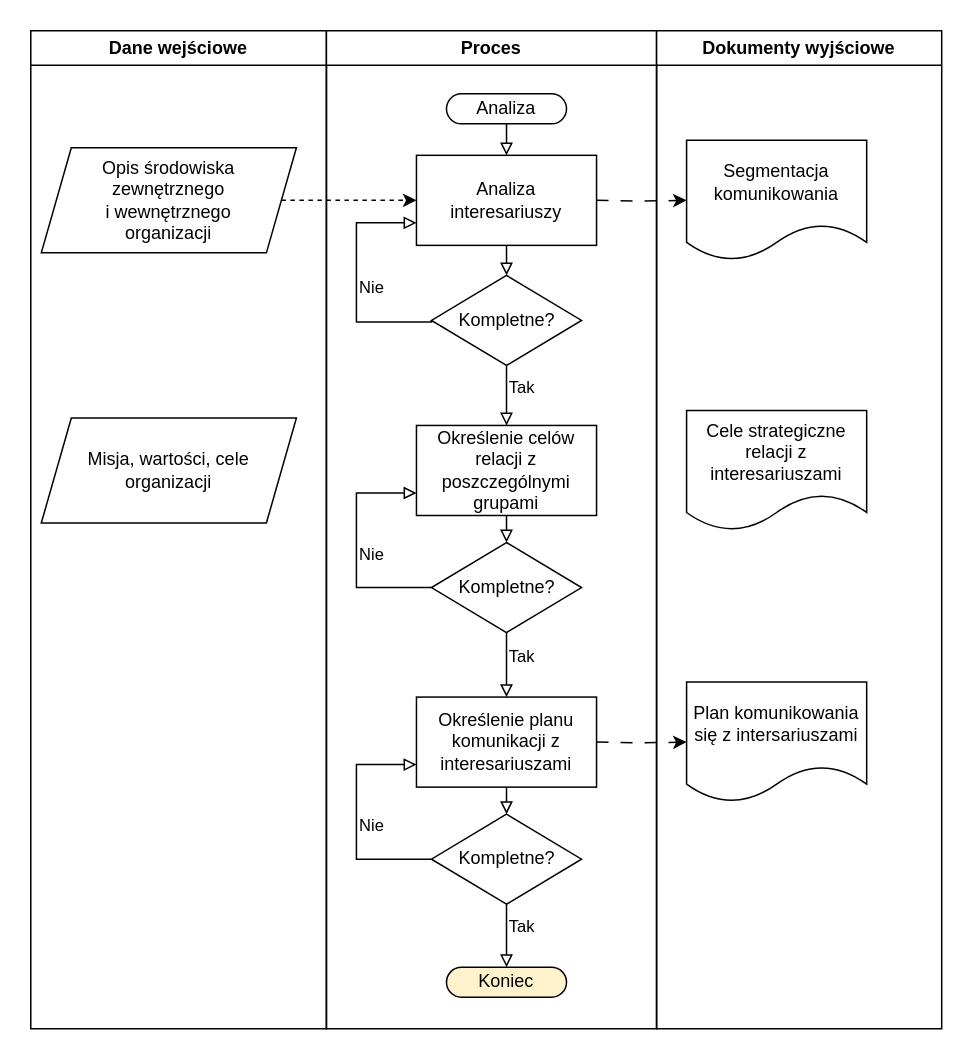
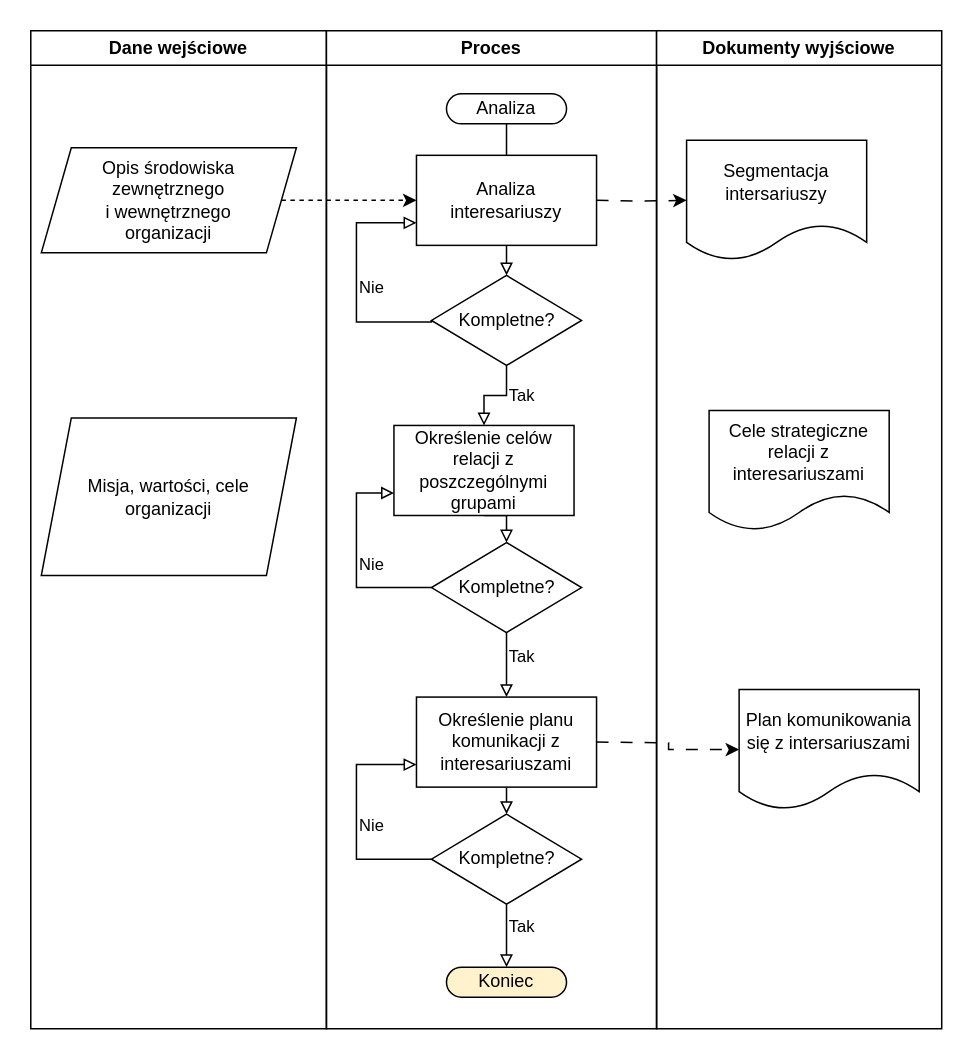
- <mxCell id="17" value="" style="edgeStyle=orthogonalEdgeStyle;rounded=0;orthogonalLoop=1;jettySize=auto;html=1;endArrow=block;endFill=0;entryX=0.5;entryY=0;entryDx=0;entryDy=0;exitX=0.5;exitY=1;exitDx=0;exitDy=0;" edge="1" parent="1" source="18" target="7"><mxGeometry relative="1" as="geometry"><mxPoint x="587" y="124" as="sourcePoint" /><mxPoint x="467" y="164" as="targetPoint" /></mxGeometry></mxCell>
+ <mxCell id="17" value="" style="edgeStyle=orthogonalEdgeStyle;rounded=0;orthogonalLoop=1;jettySize=auto;html=1;endArrow=none;endFill=0;entryX=0.5;entryY=0;entryDx=0;entryDy=0;exitX=0.5;exitY=1;exitDx=0;exitDy=0;" edge="1" parent="1" source="18" target="7"><mxGeometry relative="1" as="geometry"><mxPoint x="587" y="124" as="sourcePoint" /><mxPoint x="467" y="164" as="targetPoint" /></mxGeometry></mxCell>
- <mxCell id="29" value="Segmentacja komunikowania" style="shape=document;whiteSpace=wrap;html=1;boundedLbl=1;" vertex="1" parent="1"><mxGeometry x="457" y="93" width="120" height="80" as="geometry" /></mxCell>
+ <mxCell id="29" value="Segmentacja intersariuszy" style="shape=document;whiteSpace=wrap;html=1;boundedLbl=1;" vertex="1" parent="1"><mxGeometry x="457" y="93" width="120" height="80" as="geometry" /></mxCell>
- <mxCell id="12" value="Misja, wartości, cele organizacji" style="shape=parallelogram;perimeter=parallelogramPerimeter;whiteSpace=wrap;html=1;fixedSize=1;" vertex="1" parent="1"><mxGeometry x="27" y="278" width="170" height="70" as="geometry" /></mxCell>
+ <mxCell id="12" value="Misja, wartości, cele organizacji" style="shape=parallelogram;perimeter=parallelogramPerimeter;whiteSpace=wrap;html=1;fixedSize=1;" vertex="1" parent="1"><mxGeometry x="27" y="278" width="170" height="105" as="geometry" /></mxCell>
- <mxCell id="11" value="Określenie celów relacji z poszczególnymi grupami" style="rounded=0;whiteSpace=wrap;html=1;" parent="1" vertex="1"><mxGeometry x="277" y="283" width="120" height="60" as="geometry" /></mxCell>
+ <mxCell id="11" value="Określenie celów relacji z poszczególnymi grupami" style="rounded=0;whiteSpace=wrap;html=1;" parent="1" vertex="1"><mxGeometry x="262" y="283" width="120" height="60" as="geometry" /></mxCell>
- <mxCell id="25" value="Cele strategiczne relacji z interesariuszami" style="shape=document;whiteSpace=wrap;html=1;boundedLbl=1;" vertex="1" parent="1"><mxGeometry x="457" y="273" width="120" height="80" as="geometry" /></mxCell>
+ <mxCell id="25" value="Cele strategiczne relacji z interesariuszami" style="shape=document;whiteSpace=wrap;html=1;boundedLbl=1;" vertex="1" parent="1"><mxGeometry x="472" y="273" width="120" height="80" as="geometry" /></mxCell>
- <mxCell id="27" value="Plan komunikowania się z intersariuszami" style="shape=document;whiteSpace=wrap;html=1;boundedLbl=1;" vertex="1" parent="1"><mxGeometry x="457" y="454" width="120" height="80" as="geometry" /></mxCell>
+ <mxCell id="27" value="Plan komunikowania się z intersariuszami" style="shape=document;whiteSpace=wrap;html=1;boundedLbl=1;" vertex="1" parent="1"><mxGeometry x="492" y="459" width="120" height="80" as="geometry" /></mxCell>
